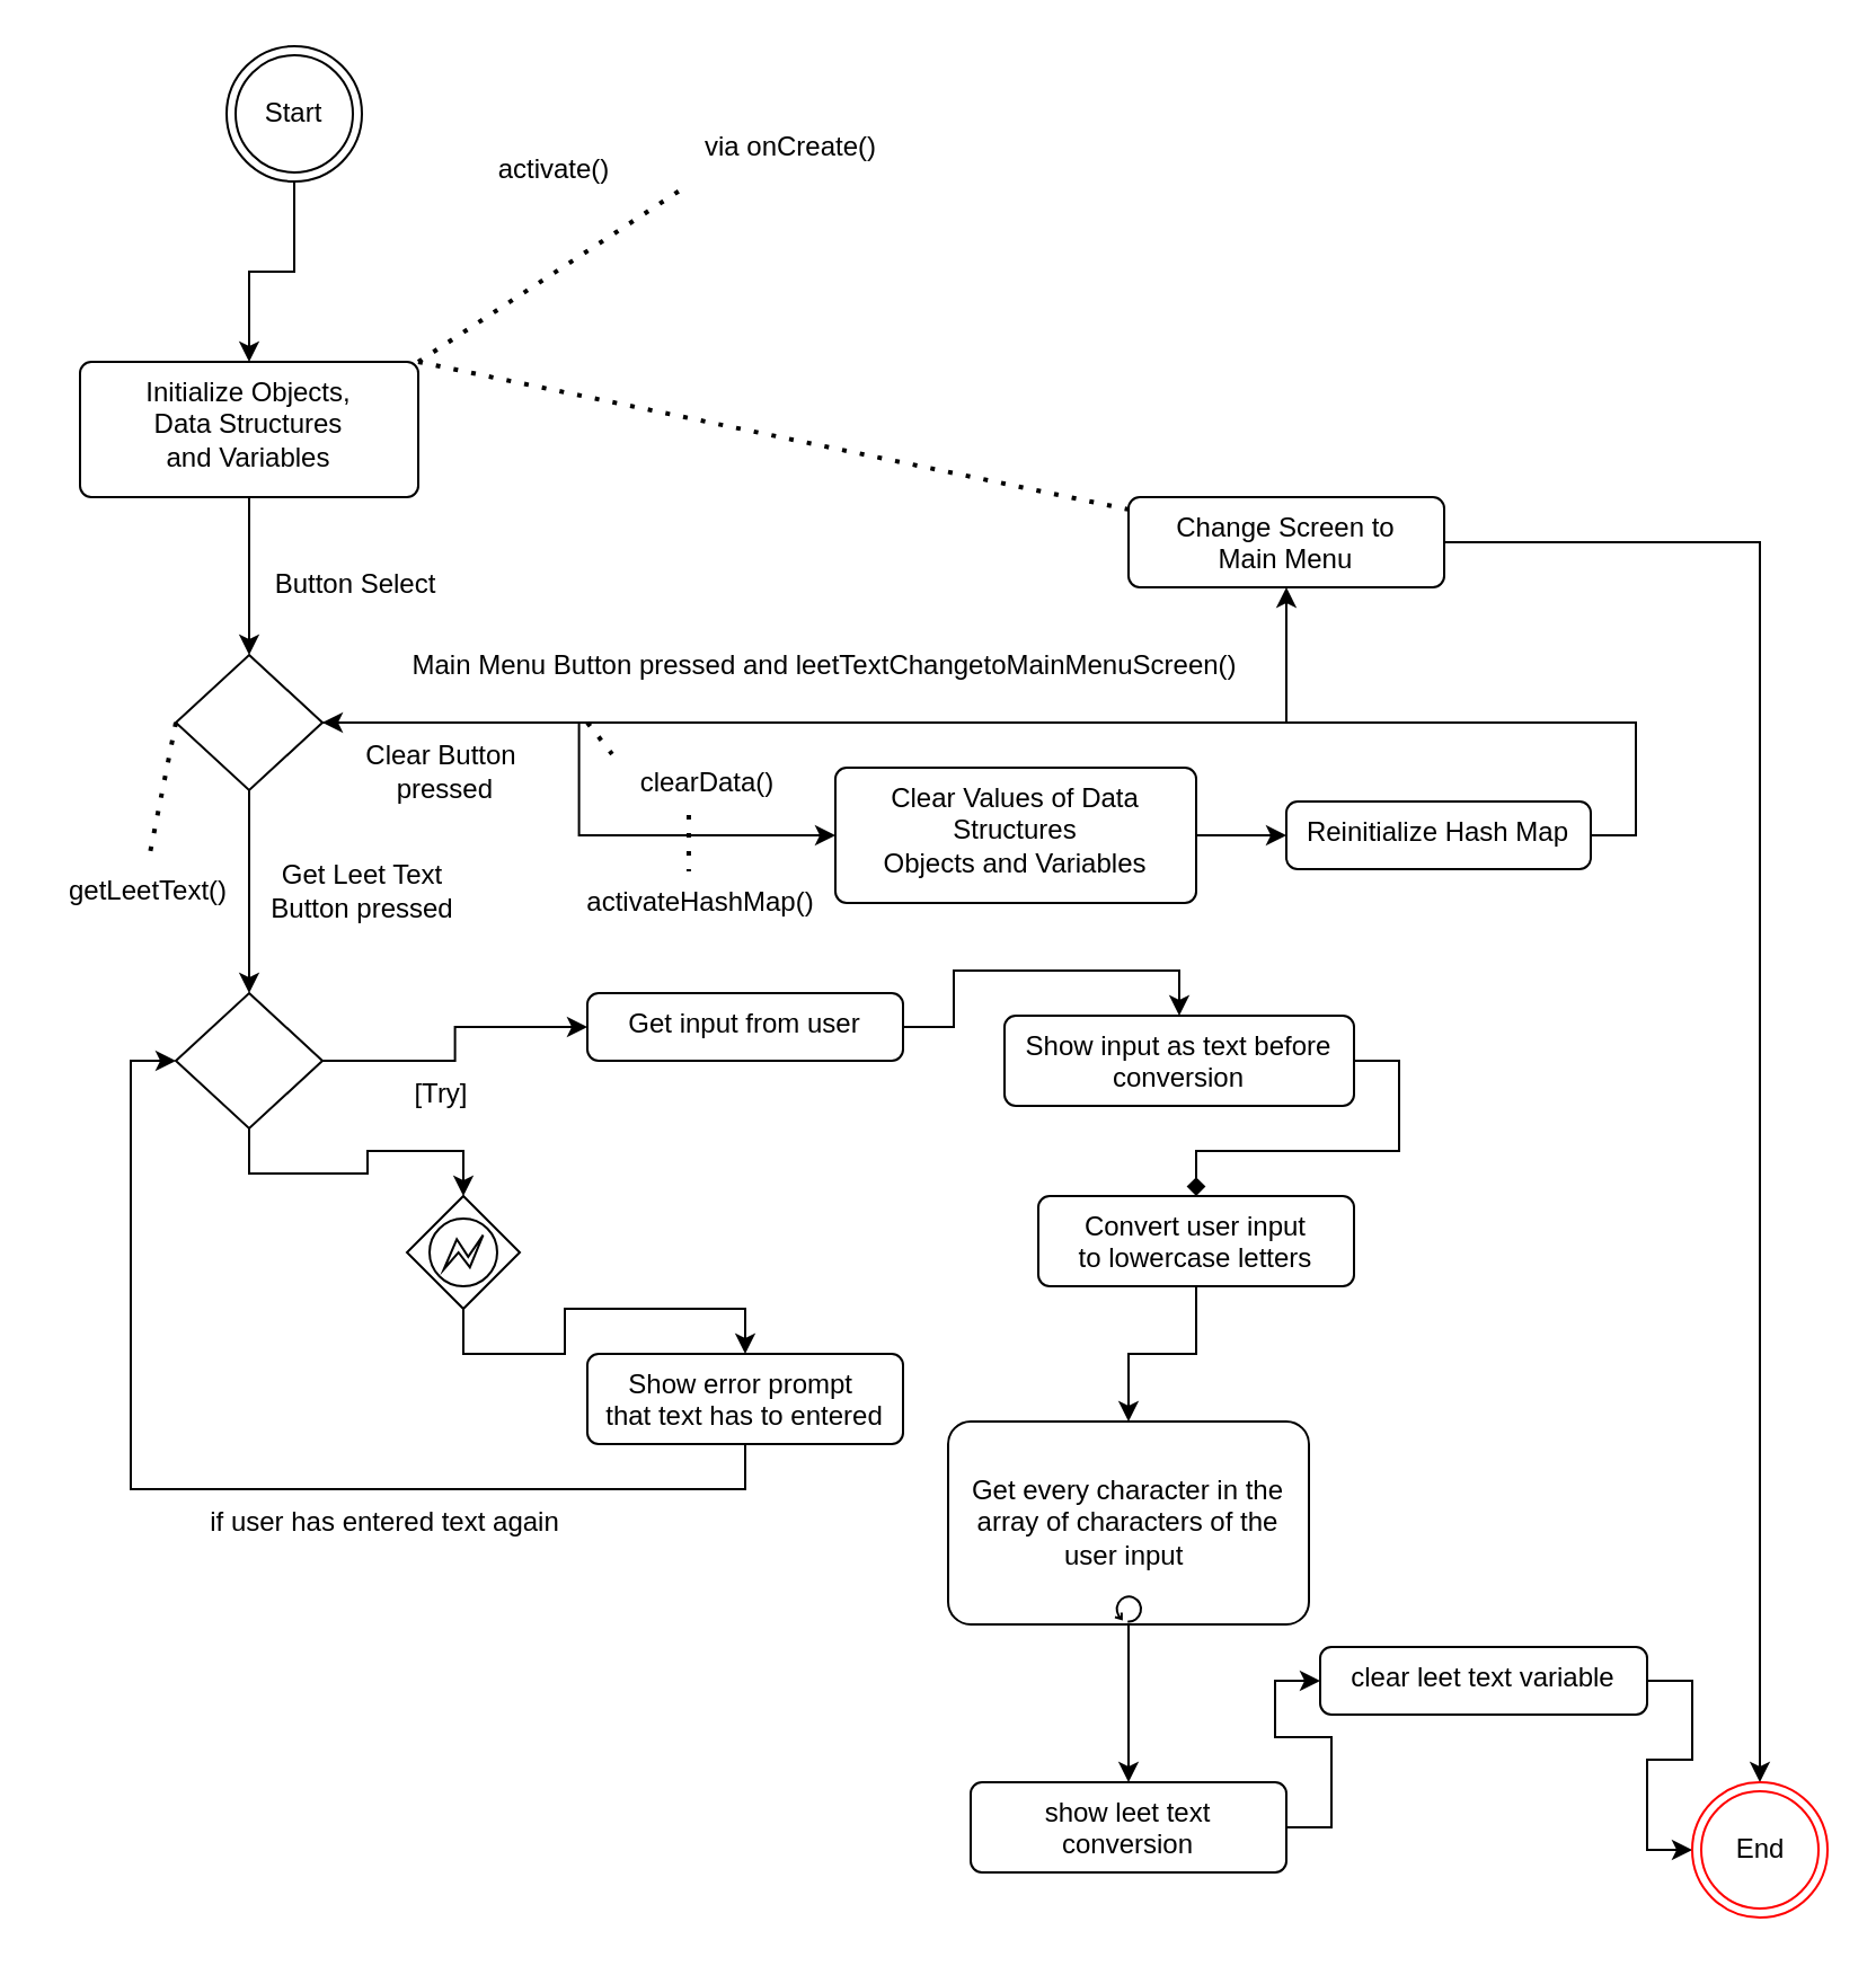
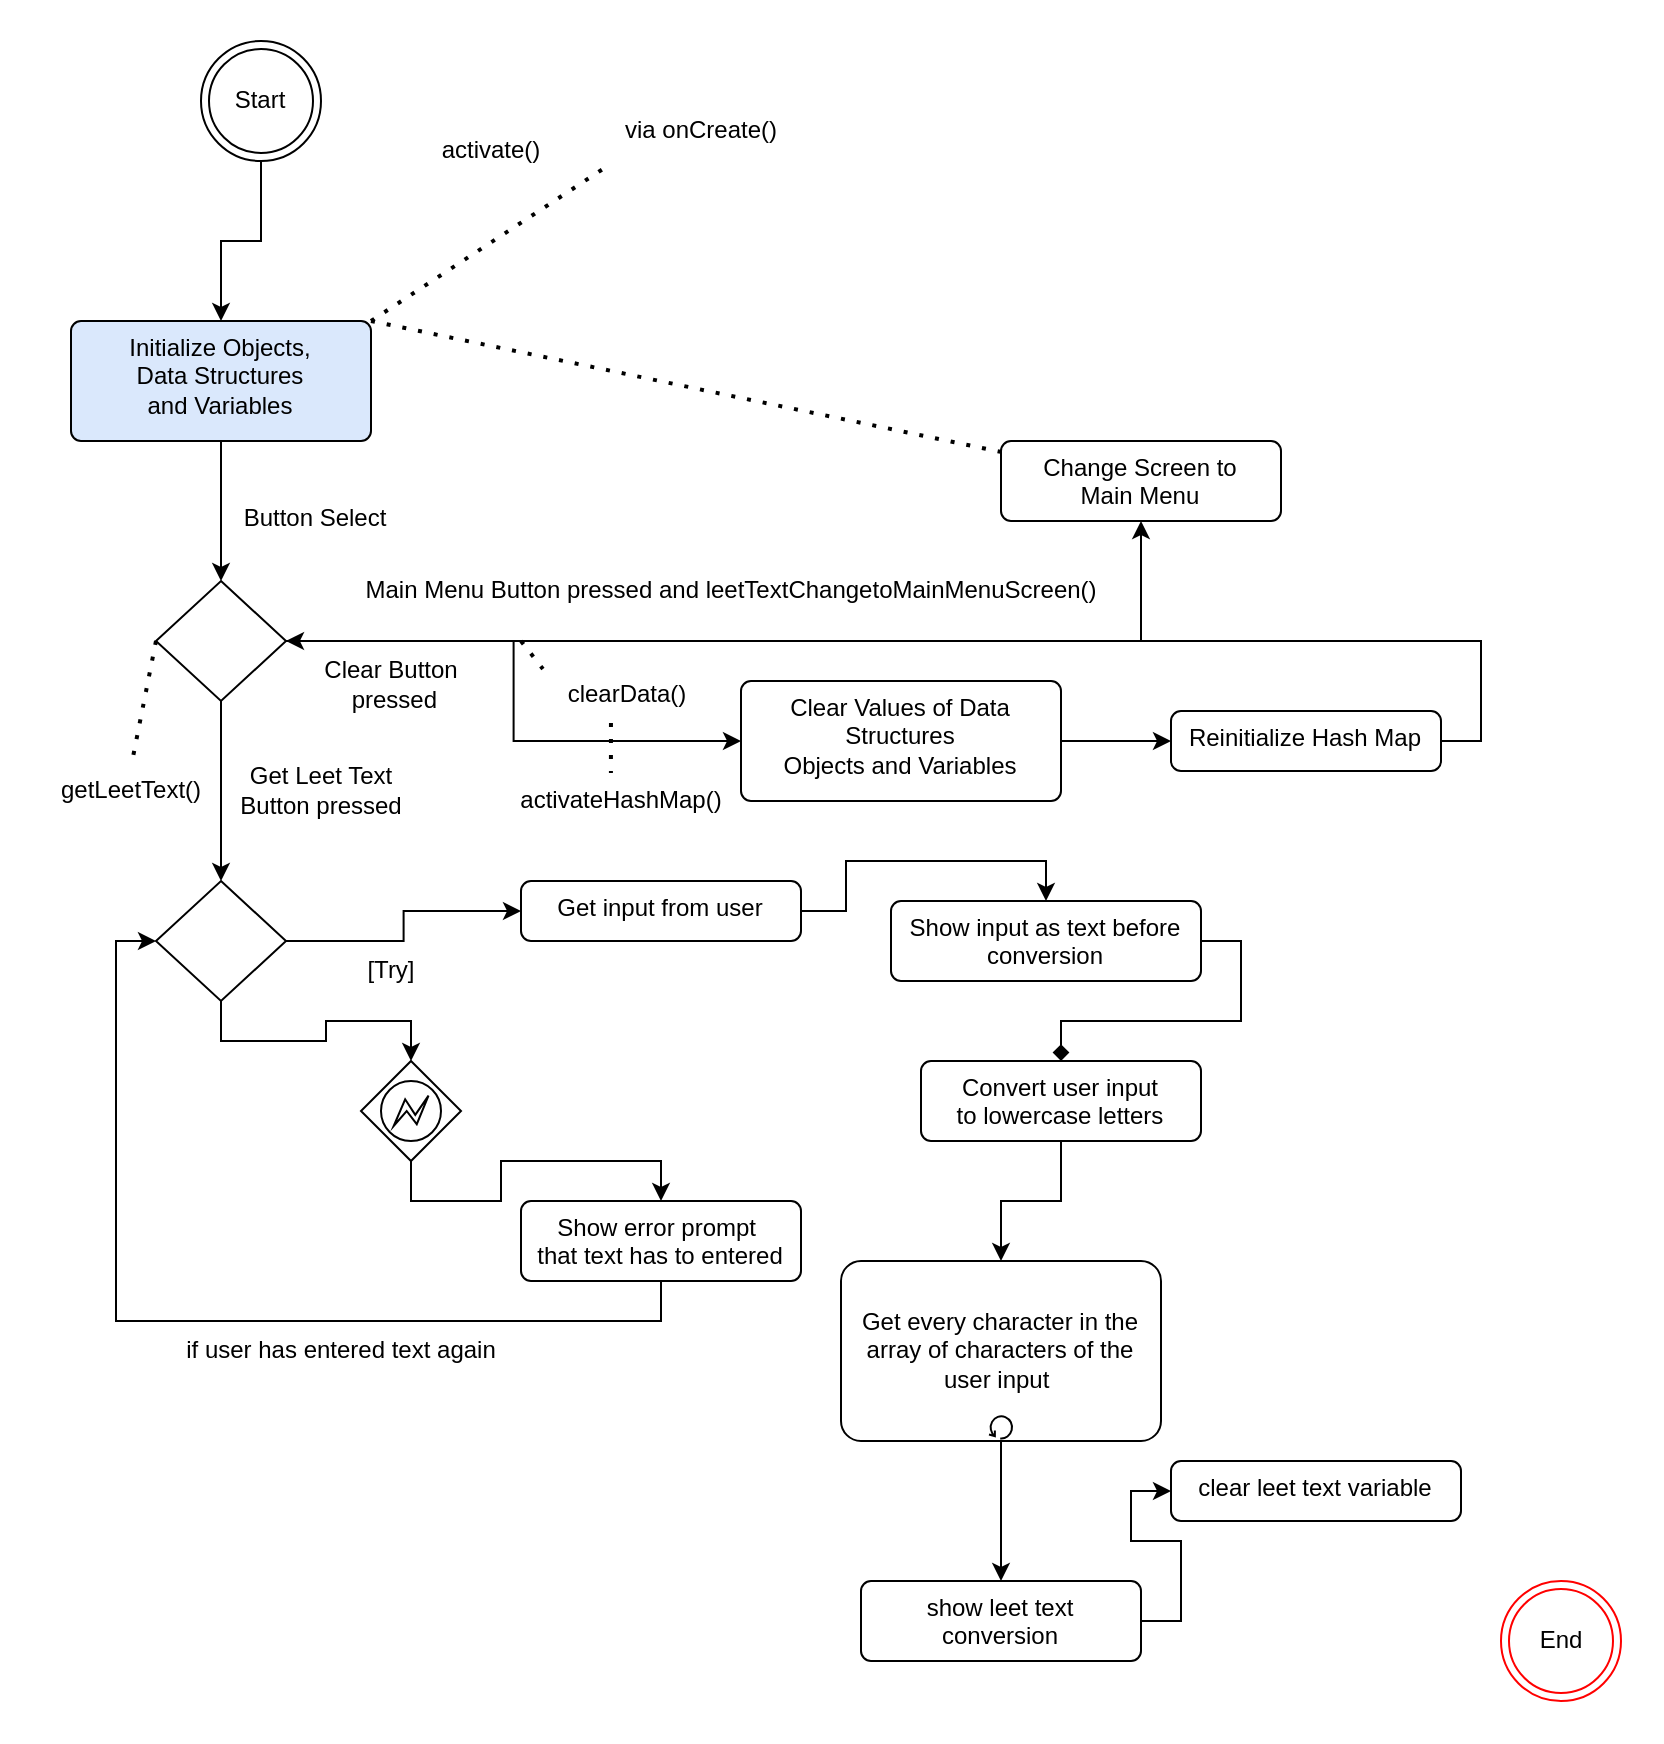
- <mxCell id="5" value="Initialize Objects,&lt;br&gt;Data Structures&lt;br&gt;and Variables" style="html=1;align=center;verticalAlign=top;rounded=1;absoluteArcSize=1;arcSize=10;dashed=0;whiteSpace=wrap;" parent="1" vertex="1"><mxGeometry x="35" y="160" width="150" height="60" as="geometry" /></mxCell>
+ <mxCell id="5" value="Initialize Objects,&lt;br&gt;Data Structures&lt;br&gt;and Variables" style="html=1;align=center;verticalAlign=top;rounded=1;absoluteArcSize=1;arcSize=10;dashed=0;whiteSpace=wrap;fillColor=#dae8fc;" parent="1" vertex="1"><mxGeometry x="35" y="160" width="150" height="60" as="geometry" /></mxCell>
- <mxCell id="51" value="Reinitialize Hash Map" style="html=1;align=center;verticalAlign=top;rounded=1;absoluteArcSize=1;arcSize=10;dashed=0;whiteSpace=wrap;" parent="1" vertex="1"><mxGeometry x="570" y="355" width="135" height="30" as="geometry" /></mxCell>
+ <mxCell id="51" value="Reinitialize Hash Map" style="html=1;align=center;verticalAlign=top;rounded=1;absoluteArcSize=1;arcSize=10;dashed=0;whiteSpace=wrap;" parent="1" vertex="1"><mxGeometry x="585" y="355" width="135" height="30" as="geometry" /></mxCell>
- <mxCell id="19" style="edgeStyle=orthogonalEdgeStyle;rounded=0;orthogonalLoop=1;jettySize=auto;html=1;exitX=1;exitY=0.5;exitDx=0;exitDy=0;entryX=0.5;entryY=0;entryDx=0;entryDy=0;" parent="1" source="20" target="36" edge="1"><mxGeometry relative="1" as="geometry" /></mxCell>
- <mxCell id="34" style="edgeStyle=orthogonalEdgeStyle;rounded=0;orthogonalLoop=1;jettySize=auto;html=1;exitX=1;exitY=0.5;exitDx=0;exitDy=0;entryX=0;entryY=0.5;entryDx=0;entryDy=0;" parent="1" source="41" target="36" edge="1"><mxGeometry relative="1" as="geometry" /></mxCell>
